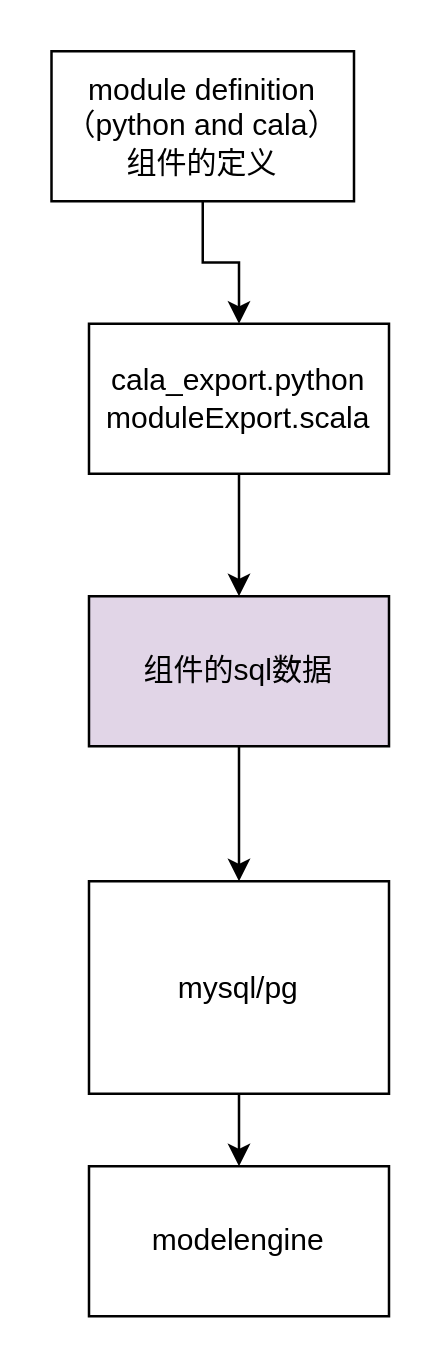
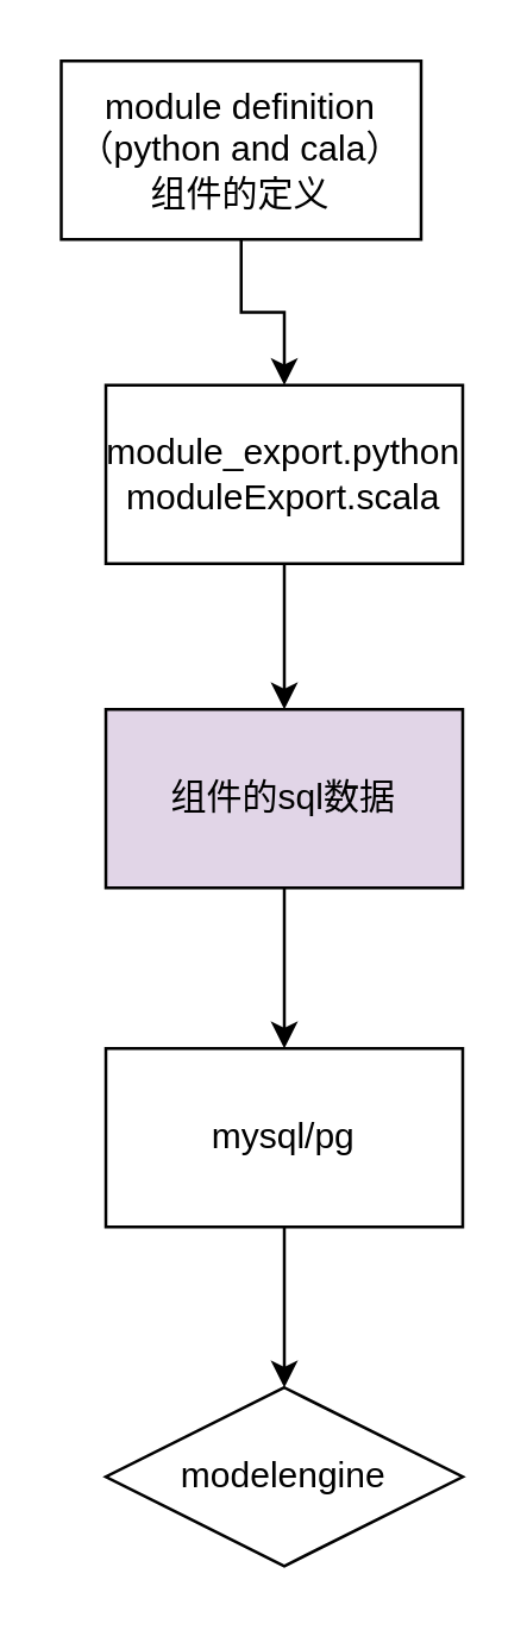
- <mxCell id="5" value="cala_export.python&lt;br&gt;moduleExport.scala" style="rounded=0;whiteSpace=wrap;html=1;" vertex="1" parent="1"><mxGeometry x="35" y="129" width="120" height="60" as="geometry" /></mxCell>
+ <mxCell id="5" value="module_export.python&lt;br&gt;moduleExport.scala" style="rounded=0;whiteSpace=wrap;html=1;" vertex="1" parent="1"><mxGeometry x="35" y="129" width="120" height="60" as="geometry" /></mxCell>
- <mxCell id="9" value="mysql/pg" style="rounded=0;whiteSpace=wrap;html=1;" vertex="1" parent="1"><mxGeometry x="35" y="352" width="120" height="85" as="geometry" /></mxCell>
+ <mxCell id="9" value="mysql/pg" style="rounded=0;whiteSpace=wrap;html=1;" vertex="1" parent="1"><mxGeometry x="35" y="352" width="120" height="60" as="geometry" /></mxCell>
- <mxCell id="10" value="modelengine" style="rounded=0;whiteSpace=wrap;html=1;" vertex="1" parent="1"><mxGeometry x="35" y="466" width="120" height="60" as="geometry" /></mxCell>
+ <mxCell id="10" value="modelengine" style="rhombus;whiteSpace=wrap;html=1;" vertex="1" parent="1"><mxGeometry x="35" y="466" width="120" height="60" as="geometry" /></mxCell>
